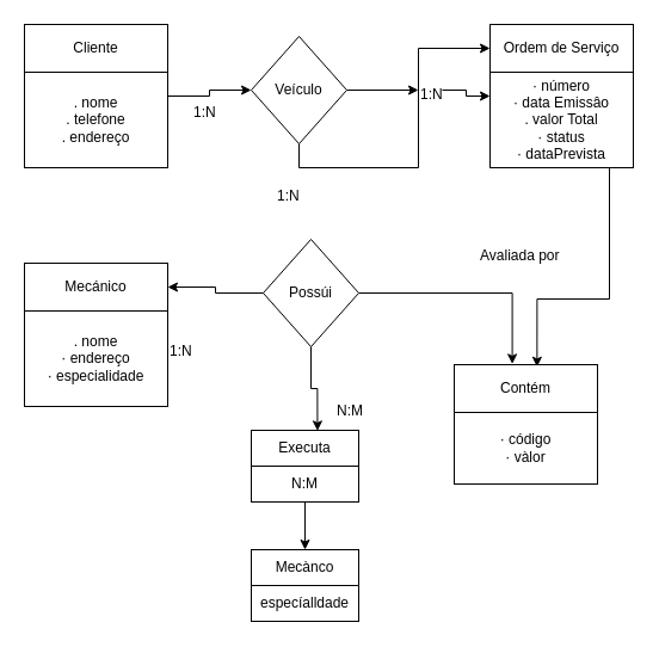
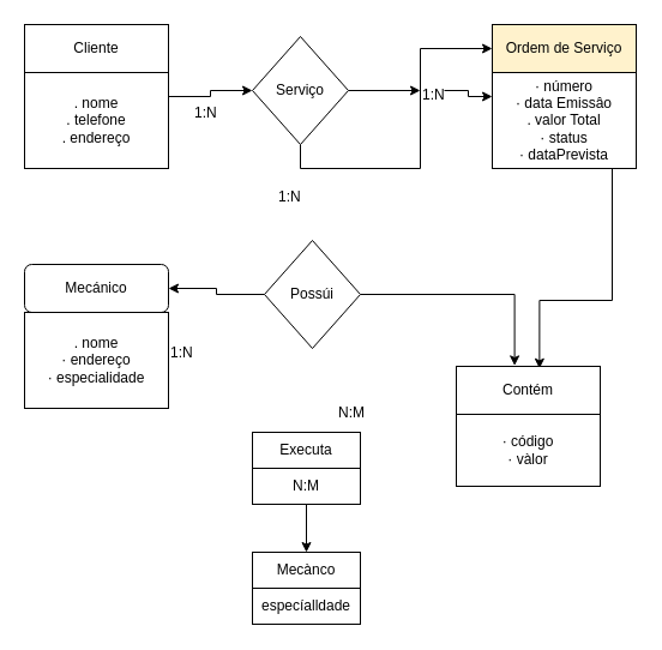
- <mxCell id="9" value="Ordem de Serviço" style="rounded=0;whiteSpace=wrap;html=1;" vertex="1" parent="1"><mxGeometry x="410" width="120" height="40" as="geometry" y="20" /></mxCell>
+ <mxCell id="9" value="Ordem de Serviço" style="rounded=0;whiteSpace=wrap;html=1;fillColor=#fff2cc;" vertex="1" parent="1"><mxGeometry x="410" width="120" height="40" as="geometry" y="20" /></mxCell>
- <mxCell id="8" value="Veículo" style="rhombus;whiteSpace=wrap;html=1;" vertex="1" parent="1"><mxGeometry x="210" y="30" width="80" height="90" as="geometry" /></mxCell>
+ <mxCell id="8" value="Serviço" style="rhombus;whiteSpace=wrap;html=1;" vertex="1" parent="1"><mxGeometry x="210" y="30" width="80" height="90" as="geometry" /></mxCell>
- <mxCell id="29" value="Avaliada por" style="text;whiteSpace=wrap;" vertex="1" parent="1"><mxGeometry x="400" y="200" width="100" height="40" as="geometry" /></mxCell>
- <mxCell id="14" value="Mecánico" style="rounded=0;whiteSpace=wrap;html=1;" vertex="1" parent="1"><mxGeometry x="20" y="220" width="120" height="40" as="geometry" /></mxCell>
+ <mxCell id="14" value="Mecánico" style="whiteSpace=wrap;html=1;rounded=1;" vertex="1" parent="1"><mxGeometry x="20" y="220" width="120" height="40" as="geometry" /></mxCell>
- <mxCell id="31" style="edgeStyle=orthogonalEdgeStyle;rounded=0;orthogonalLoop=1;jettySize=auto;html=1;exitX=0.5;exitY=1;exitDx=0;exitDy=0;entryX=0.616;entryY=0.013;entryDx=0;entryDy=0;entryPerimeter=0;" edge="1" parent="1" source="13" target="18"><mxGeometry relative="1" as="geometry" /></mxCell>
